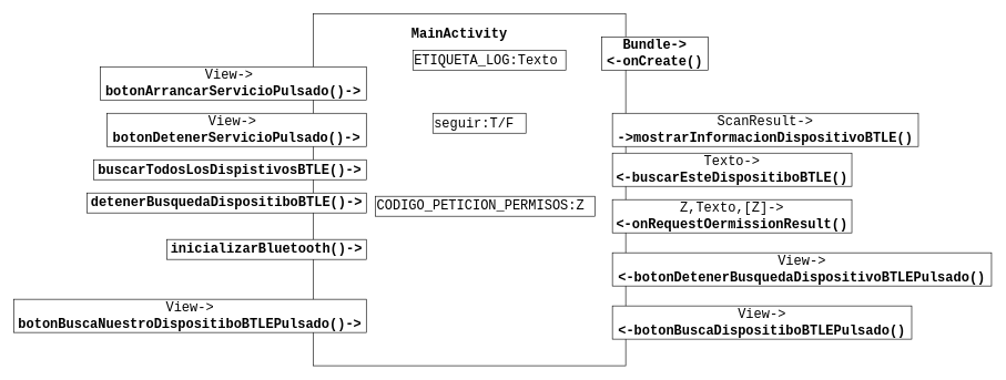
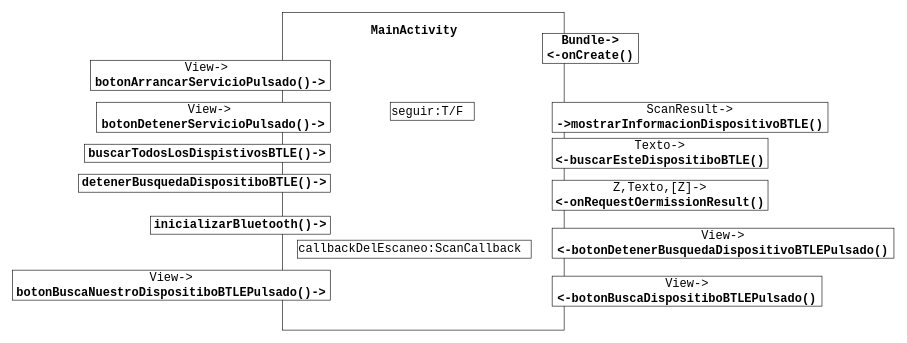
- <mxCell id="6" value="ETIQUETA_LOG:Texto" style="rounded=0;whiteSpace=wrap;html=1;fontFamily=Courier New;fontSize=20;align=left;fontStyle=0;autosize=1;" parent="1" vertex="1"><mxGeometry x="620" y="75" width="230" height="30" as="geometry" /></mxCell>
- <mxCell id="18" value="CODIGO_PETICION_PERMISOS:Z" style="rounded=0;whiteSpace=wrap;html=1;fontFamily=Courier New;fontSize=20;align=left;fontStyle=0;autosize=1;" vertex="1" parent="1"><mxGeometry x="564" y="295" width="330" height="30" as="geometry" /></mxCell>
+ <mxCell id="19" value="callbackDelEscaneo:ScanCallback" style="rounded=0;whiteSpace=wrap;html=1;fontFamily=Courier New;fontSize=20;align=left;fontStyle=0;autosize=1;" vertex="1" parent="1"><mxGeometry x="495" y="400" width="390" height="30" as="geometry" /></mxCell>
